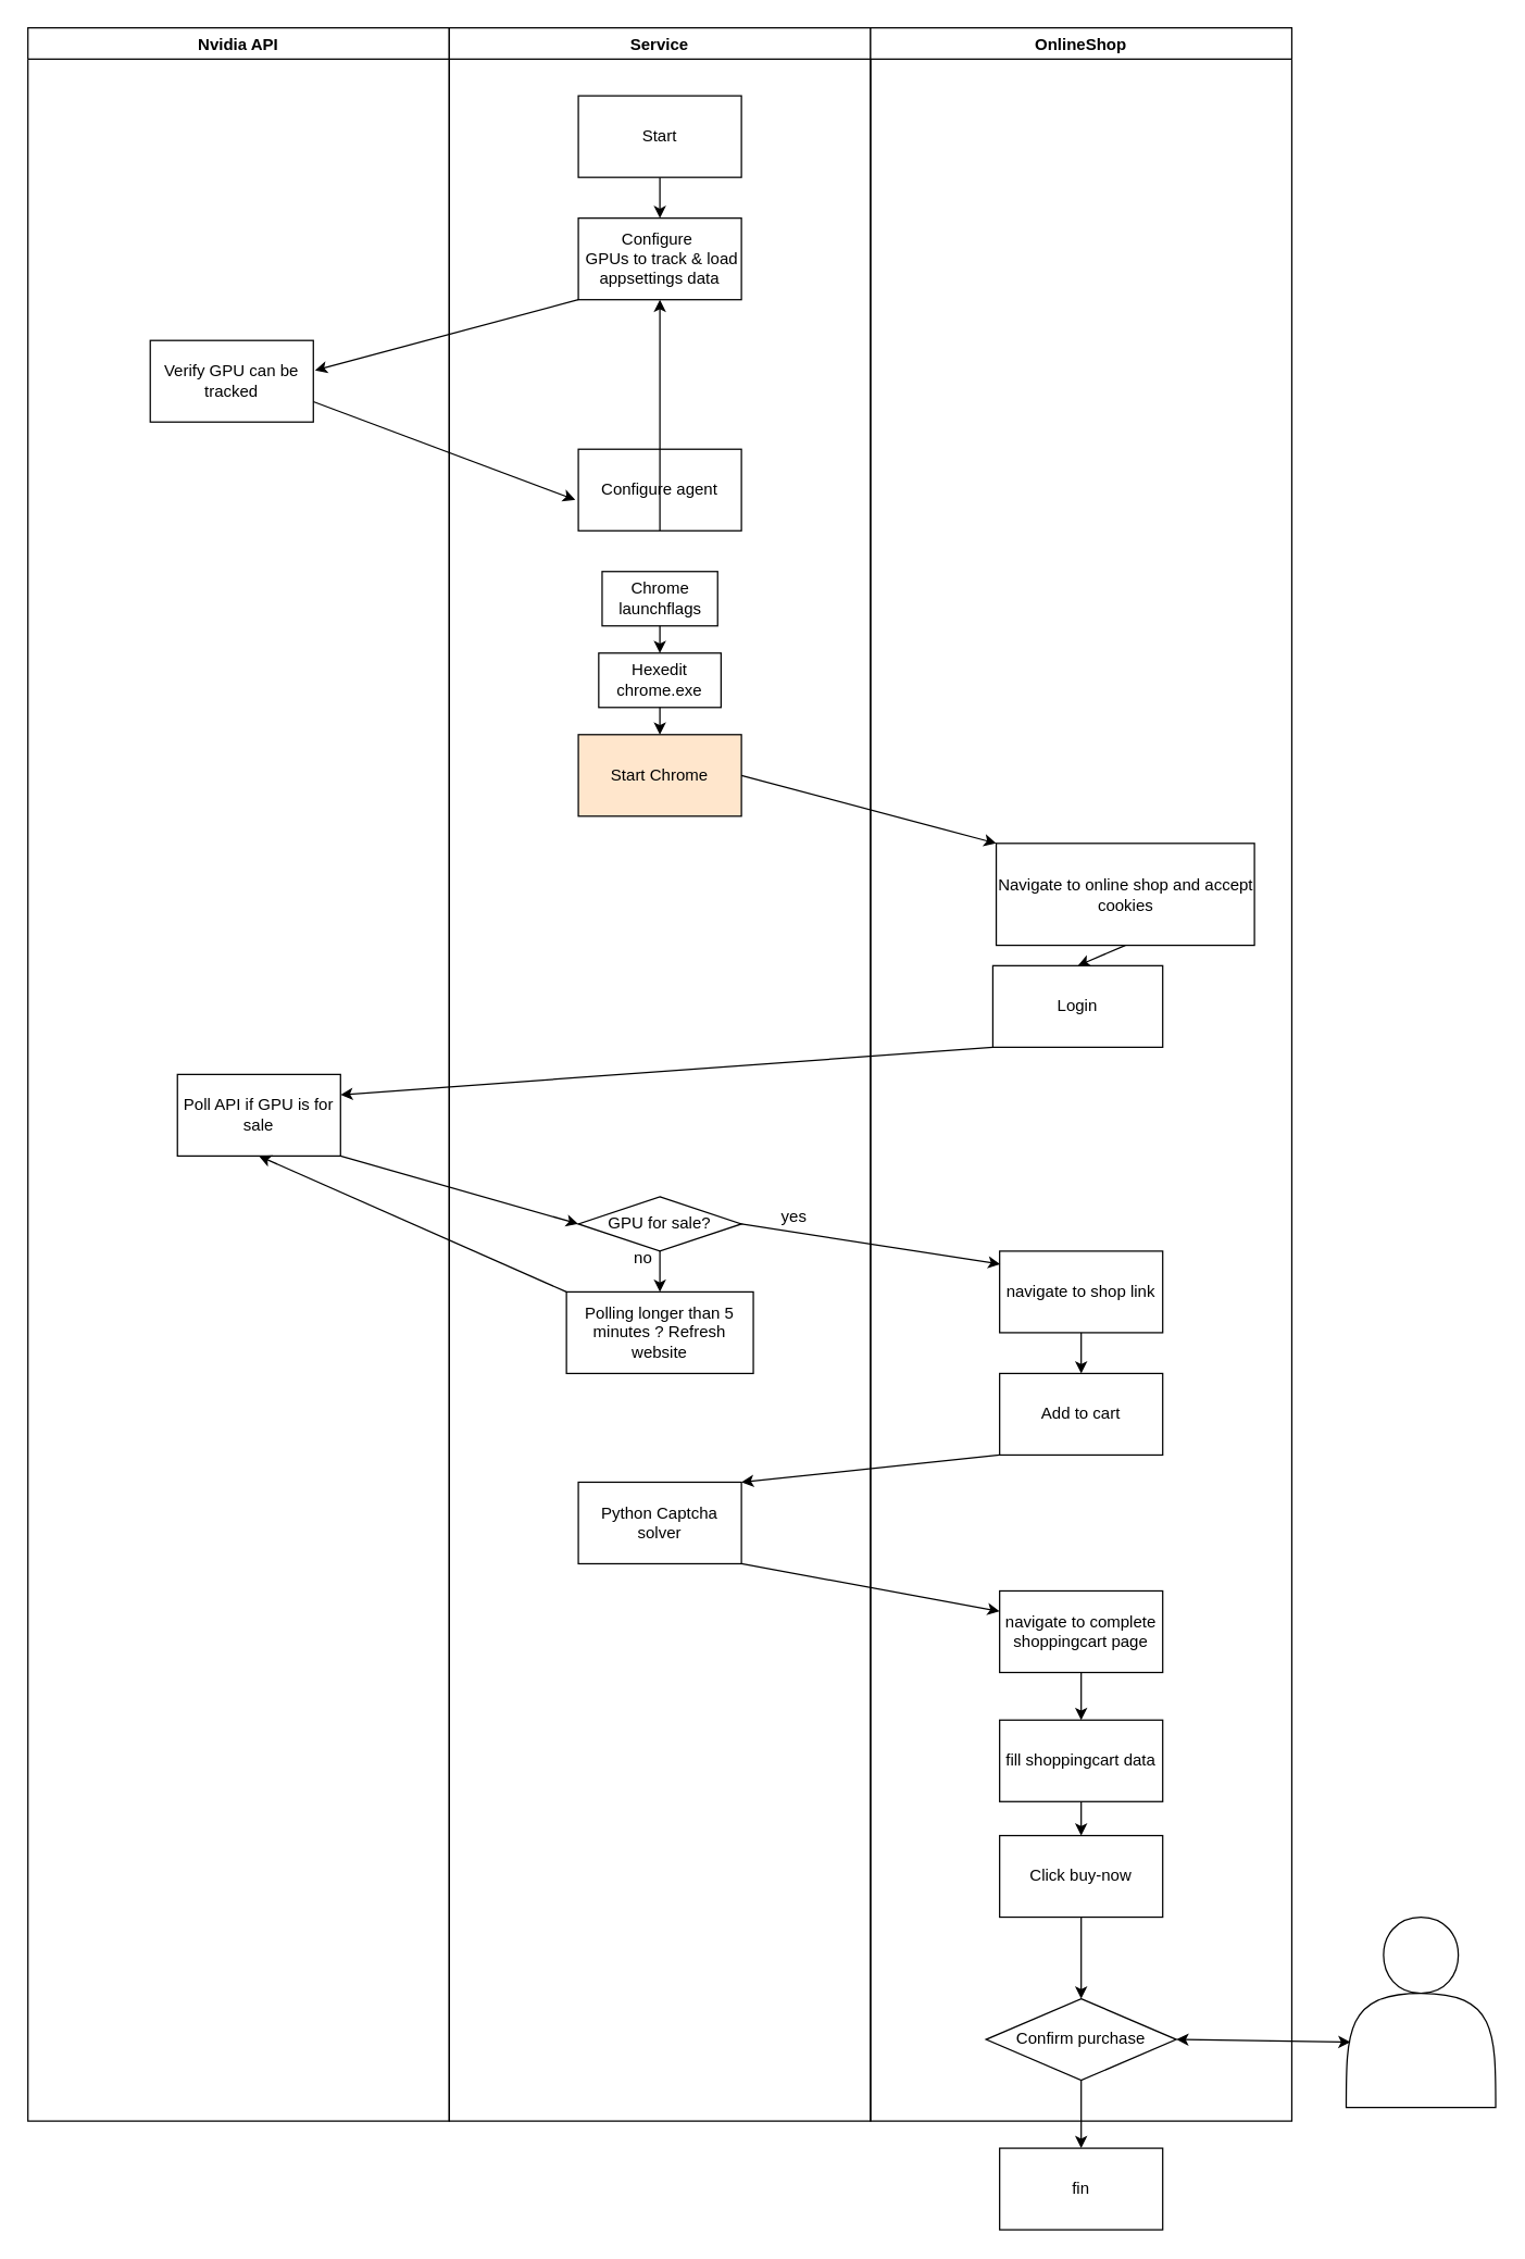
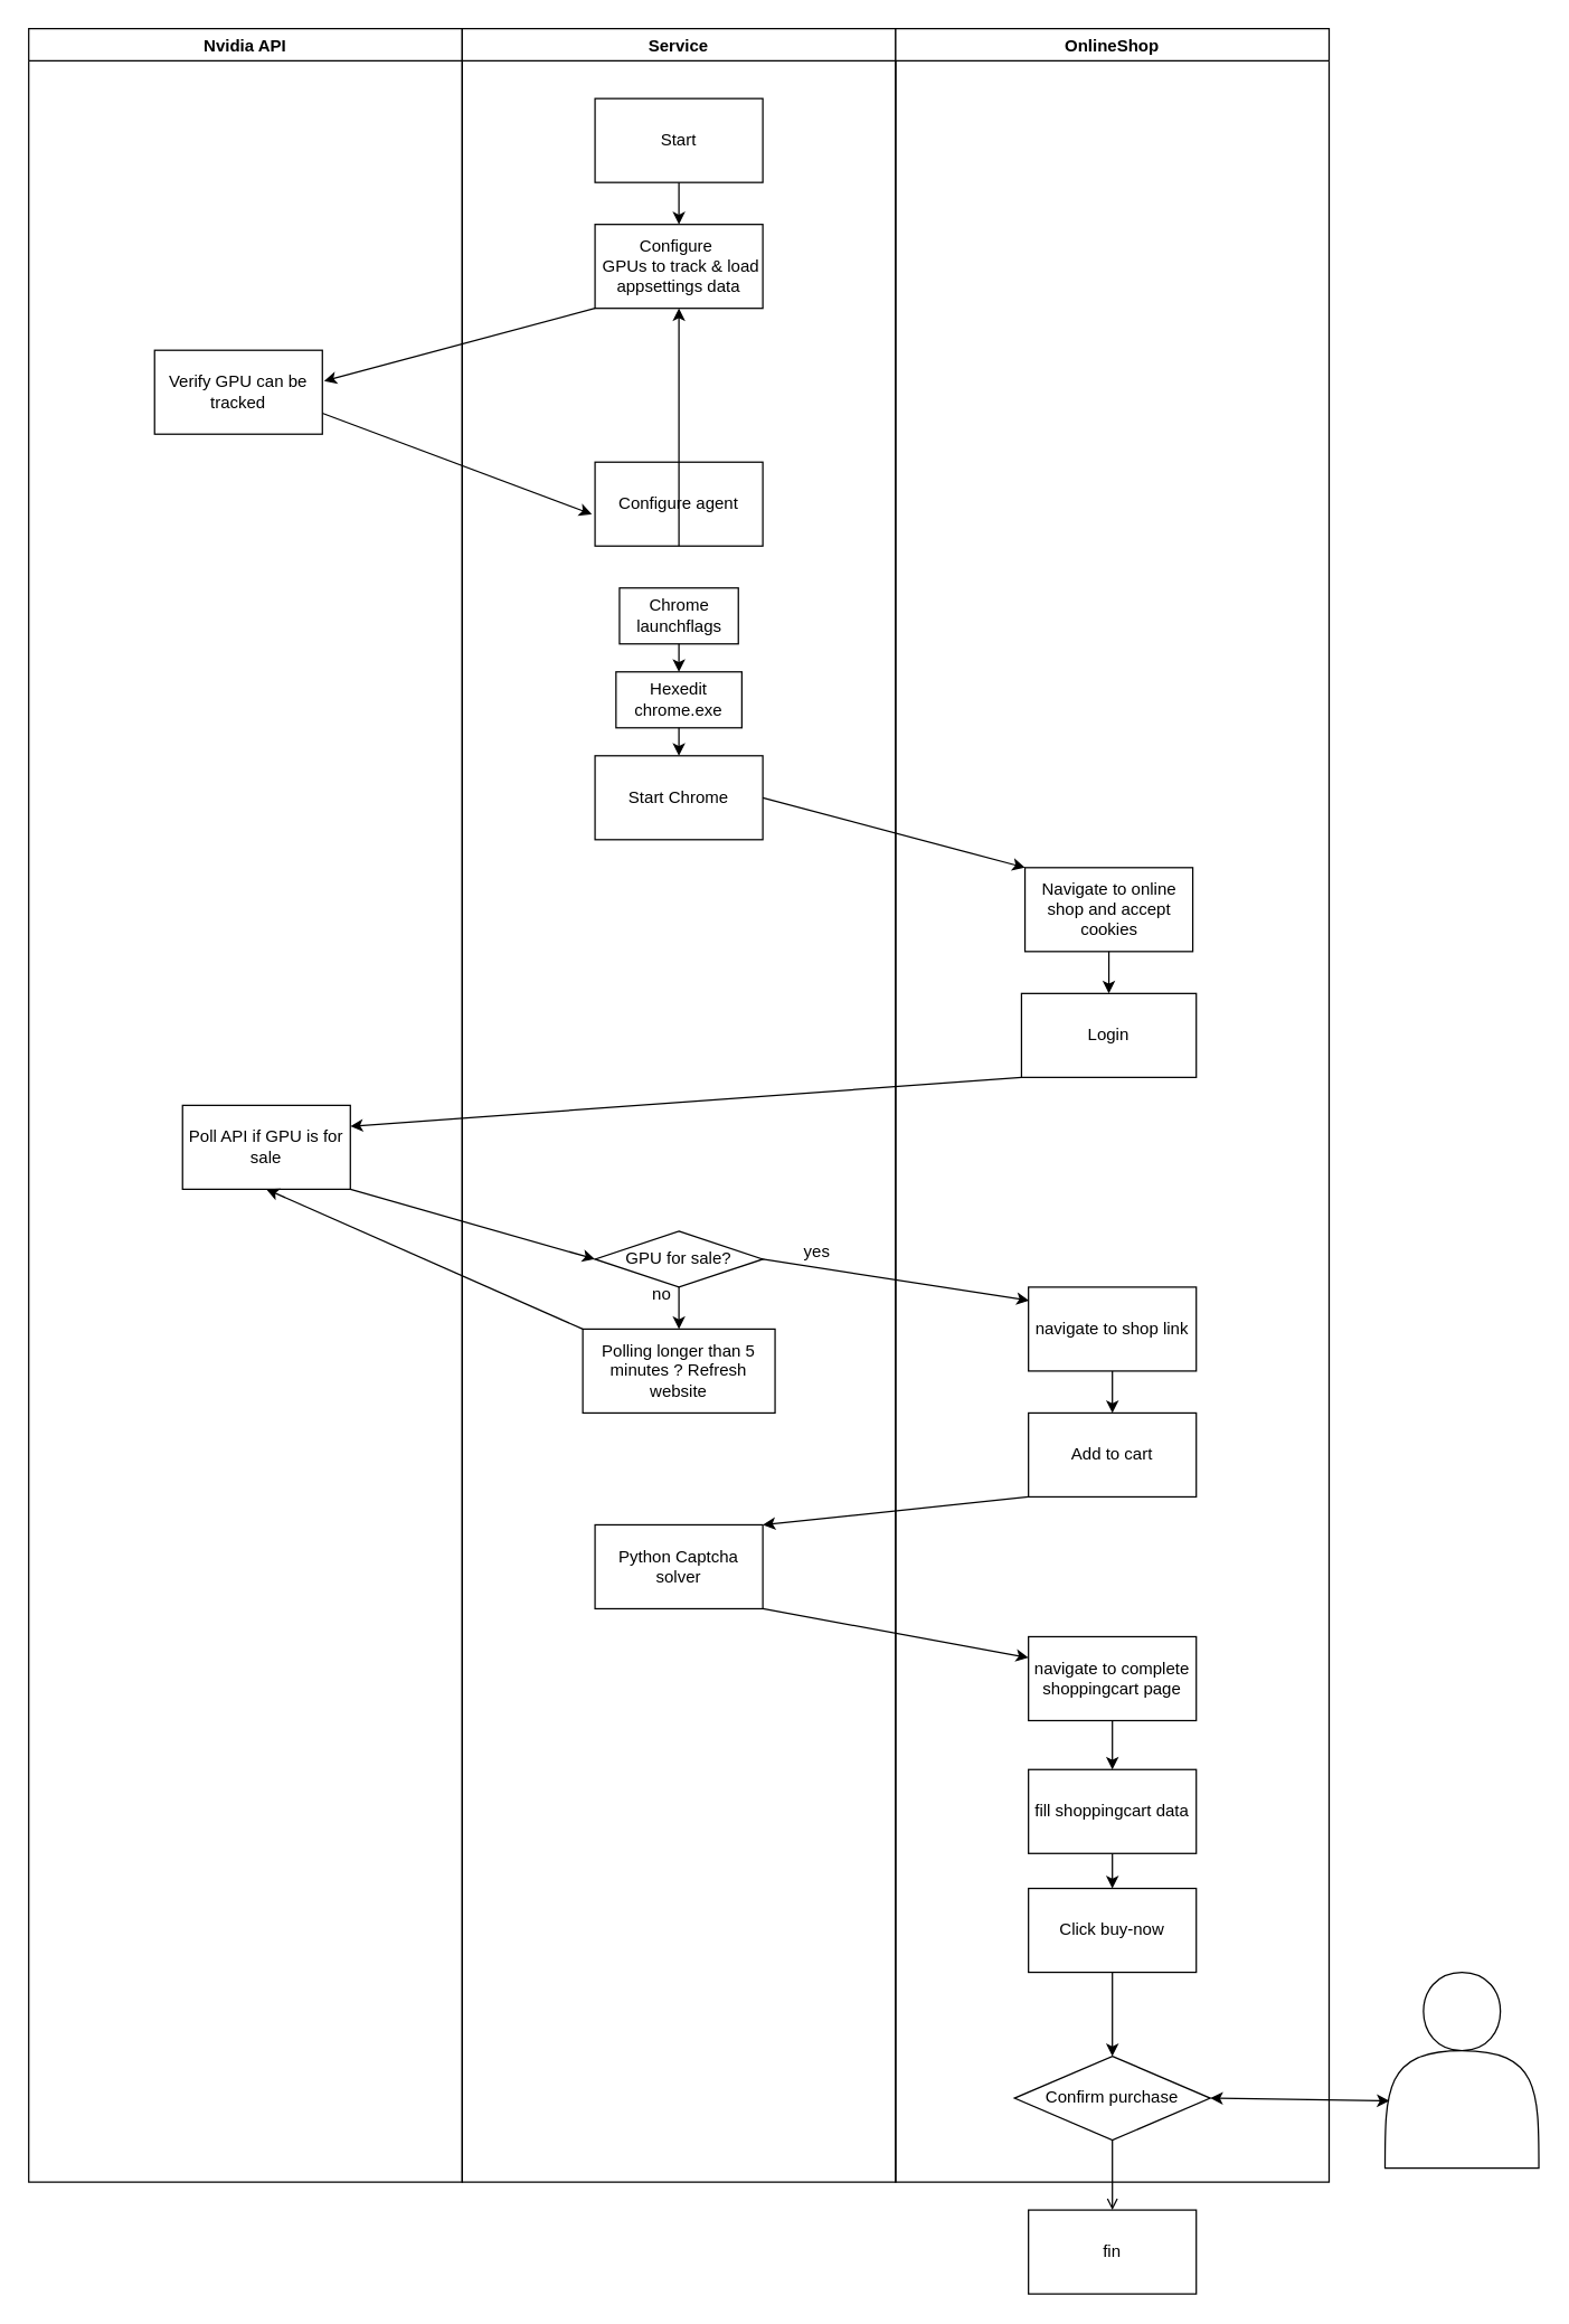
- <mxCell id="14" value="Start Chrome" style="rounded=0;whiteSpace=wrap;html=1;fillColor=#ffe6cc;" vertex="1" parent="5"><mxGeometry x="95" y="520" width="120" height="60" as="geometry" /></mxCell>
+ <mxCell id="14" value="Start Chrome" style="rounded=0;whiteSpace=wrap;html=1;" vertex="1" parent="5"><mxGeometry x="95" y="520" width="120" height="60" as="geometry" /></mxCell>
- <mxCell id="24" value="Navigate to online shop and accept cookies" style="rounded=0;whiteSpace=wrap;html=1;" vertex="1" parent="23"><mxGeometry x="92.5" y="600" width="190" height="75" as="geometry" /></mxCell>
+ <mxCell id="24" value="Navigate to online shop and accept cookies" style="rounded=0;whiteSpace=wrap;html=1;" vertex="1" parent="23"><mxGeometry x="92.5" y="600" width="120" height="60" as="geometry" /></mxCell>
- <mxCell id="47" value="" style="endArrow=classic;html=1;rounded=0;exitX=0.5;exitY=1;exitDx=0;exitDy=0;entryX=0.5;entryY=0;entryDx=0;entryDy=0;" edge="1" parent="1" source="35" target="46"><mxGeometry width="50" height="50" relative="1" as="geometry"><mxPoint x="940" y="1640" as="sourcePoint" /><mxPoint x="990" y="1590" as="targetPoint" /></mxGeometry></mxCell>
+ <mxCell id="47" value="" style="endArrow=open;html=1;rounded=0;exitX=0.5;exitY=1;exitDx=0;exitDy=0;entryX=0.5;entryY=0;entryDx=0;entryDy=0;" edge="1" parent="1" source="35" target="46"><mxGeometry width="50" height="50" relative="1" as="geometry"><mxPoint x="940" y="1640" as="sourcePoint" /><mxPoint x="990" y="1590" as="targetPoint" /></mxGeometry></mxCell>
